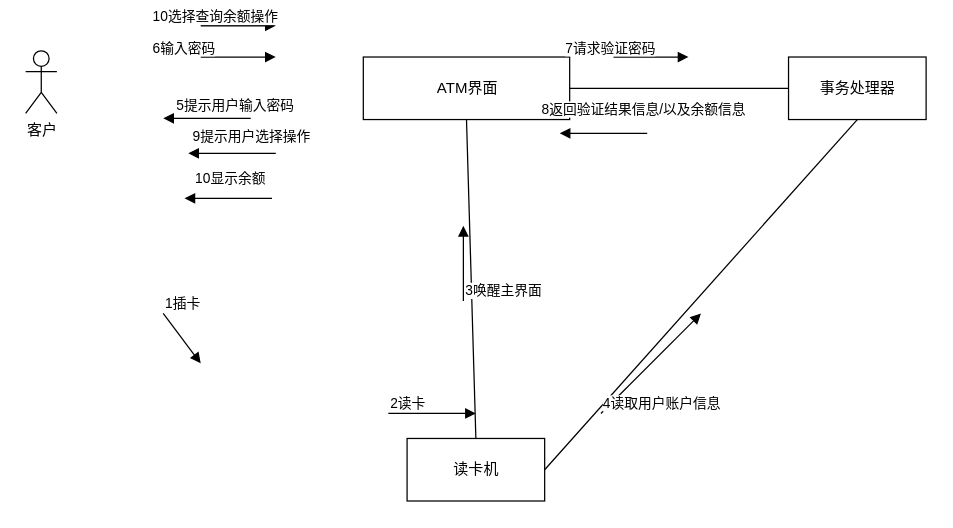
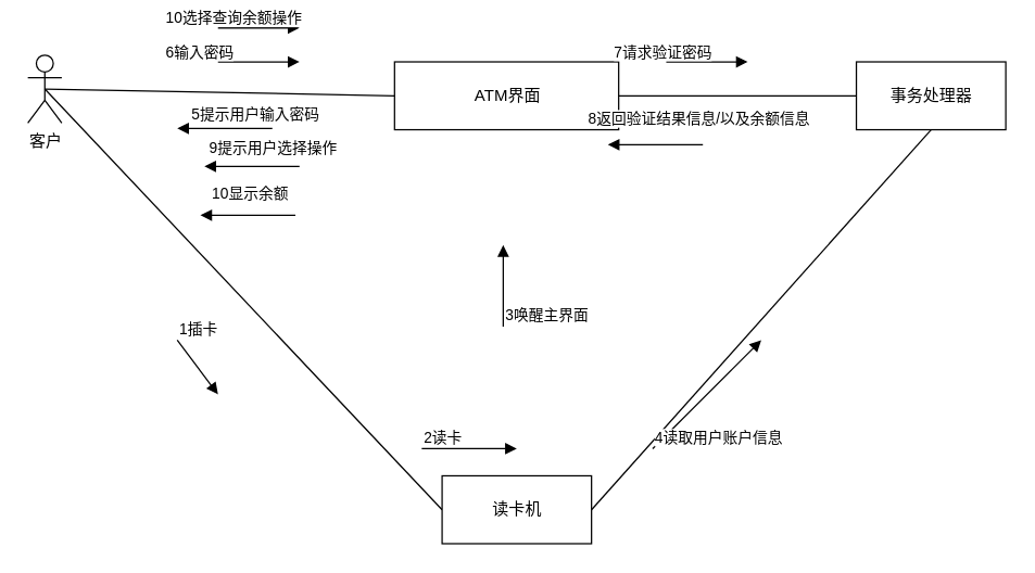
+ <mxCell id="3" style="edgeStyle=none;rounded=0;orthogonalLoop=1;jettySize=auto;html=1;exitX=0.5;exitY=0.5;exitDx=0;exitDy=0;exitPerimeter=0;entryX=0;entryY=0.5;entryDx=0;entryDy=0;endArrow=none;endFill=0;" parent="1" source="4" target="7" edge="1"><mxGeometry relative="1" as="geometry" /></mxCell>
- <mxCell id="5" style="edgeStyle=none;rounded=0;orthogonalLoop=1;jettySize=auto;html=1;exitX=0.5;exitY=1;exitDx=0;exitDy=0;entryX=0.5;entryY=0;entryDx=0;entryDy=0;endArrow=none;endFill=0;" parent="1" source="7" target="10" edge="1"><mxGeometry relative="1" as="geometry" /></mxCell>
+ <mxCell id="2" style="rounded=0;orthogonalLoop=1;jettySize=auto;html=1;exitX=0.5;exitY=0.5;exitDx=0;exitDy=0;exitPerimeter=0;entryX=0;entryY=0.5;entryDx=0;entryDy=0;endArrow=none;endFill=0;" parent="1" source="4" target="10" edge="1"><mxGeometry relative="1" as="geometry" /></mxCell>
